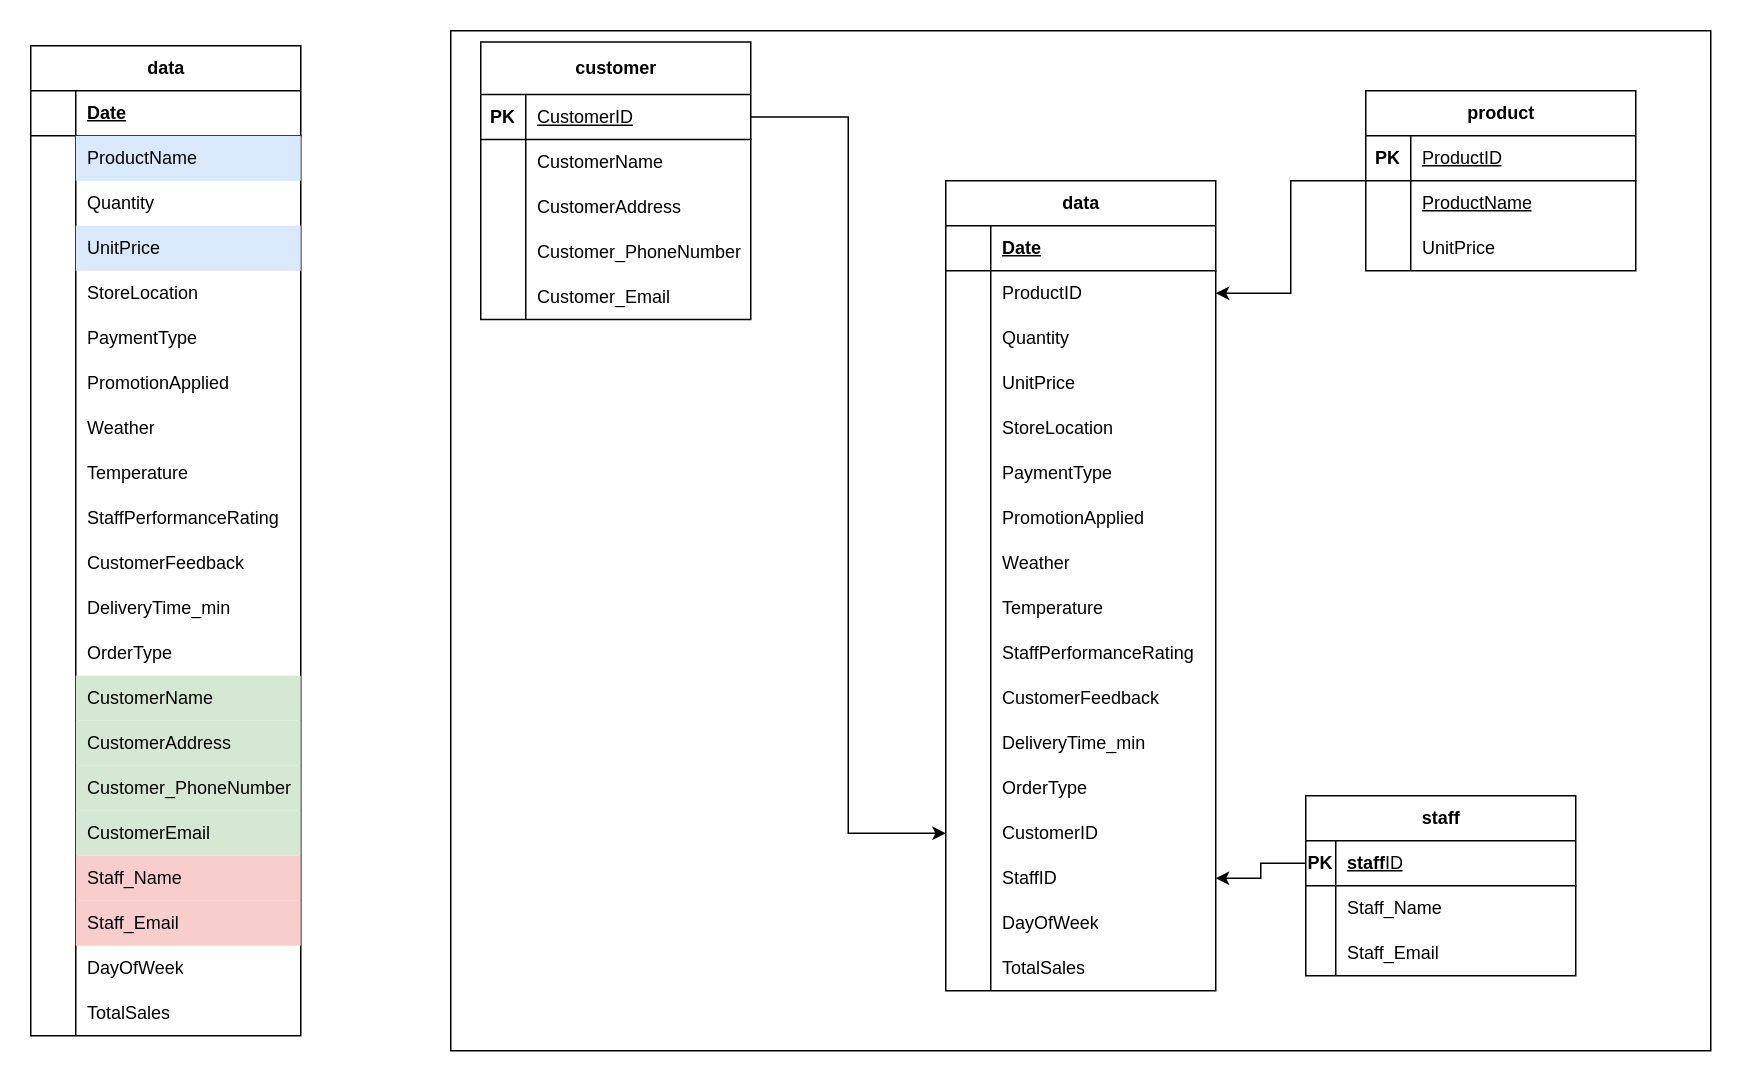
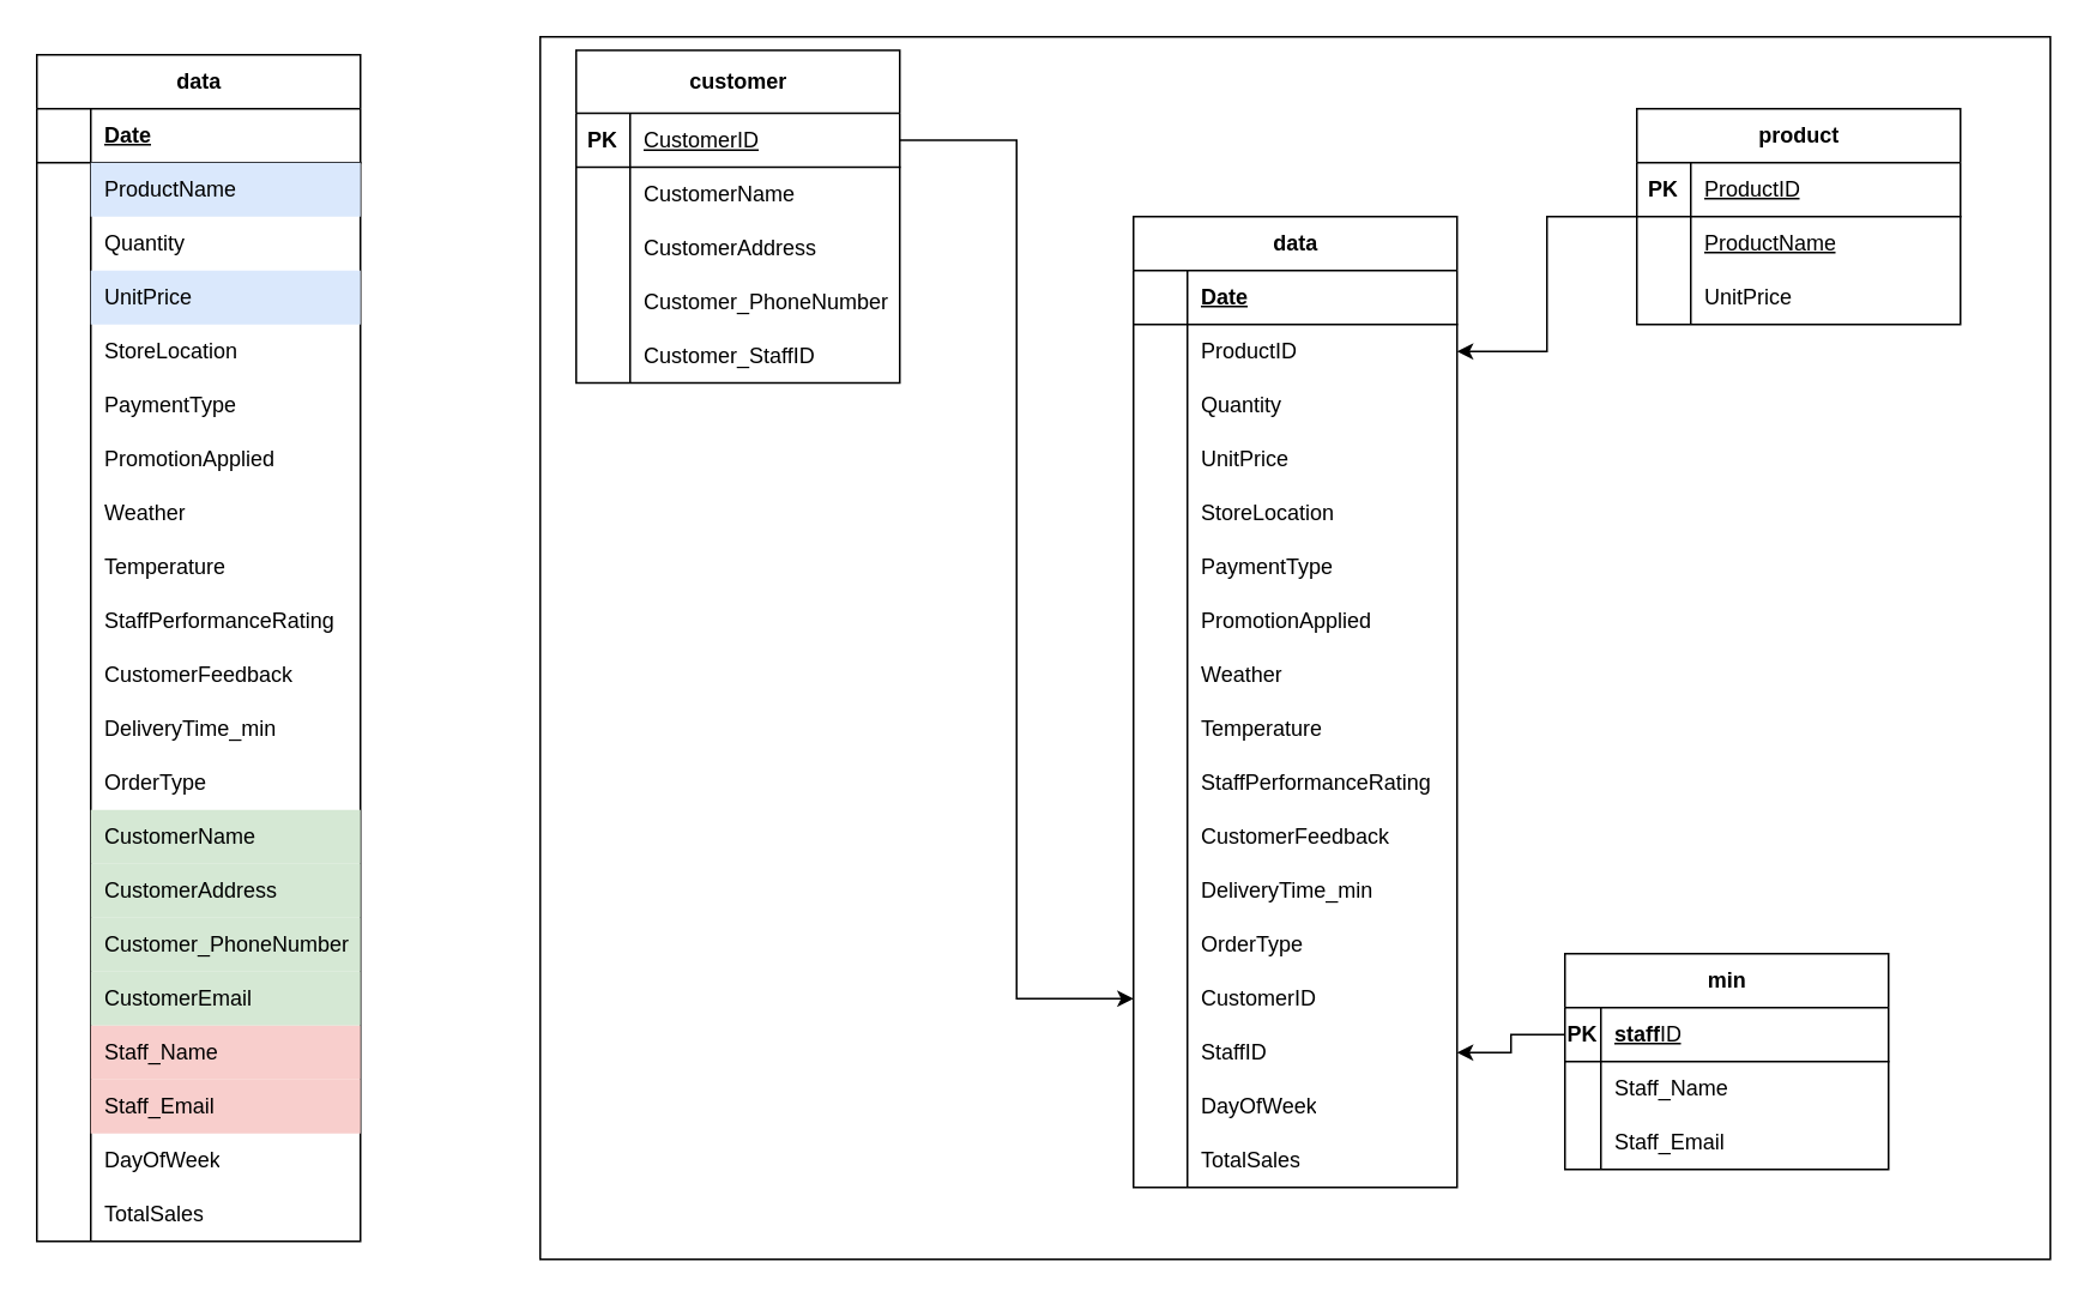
- <mxCell id="93" value="Customer_Email" style="shape=partialRectangle;connectable=0;fillColor=none;top=0;left=0;bottom=0;right=0;align=left;spacingLeft=6;overflow=hidden;whiteSpace=wrap;html=1;" vertex="1" parent="91"><mxGeometry x="30" width="150" height="30" as="geometry"><mxRectangle width="150" height="30" as="alternateBounds" /></mxGeometry></mxCell>
+ <mxCell id="93" value="Customer_StaffID" style="shape=partialRectangle;connectable=0;fillColor=none;top=0;left=0;bottom=0;right=0;align=left;spacingLeft=6;overflow=hidden;whiteSpace=wrap;html=1;" vertex="1" parent="91"><mxGeometry x="30" width="150" height="30" as="geometry"><mxRectangle width="150" height="30" as="alternateBounds" /></mxGeometry></mxCell>
- <mxCell id="94" value="staff" style="shape=table;startSize=30;container=1;collapsible=1;childLayout=tableLayout;fixedRows=1;rowLines=0;fontStyle=1;align=center;resizeLast=1;html=1;" vertex="1" parent="1"><mxGeometry x="870" y="530" width="180" height="120" as="geometry" /></mxCell>
+ <mxCell id="94" value="min" style="shape=table;startSize=30;container=1;collapsible=1;childLayout=tableLayout;fixedRows=1;rowLines=0;fontStyle=1;align=center;resizeLast=1;html=1;" vertex="1" parent="1"><mxGeometry x="870" y="530" width="180" height="120" as="geometry" /></mxCell>
